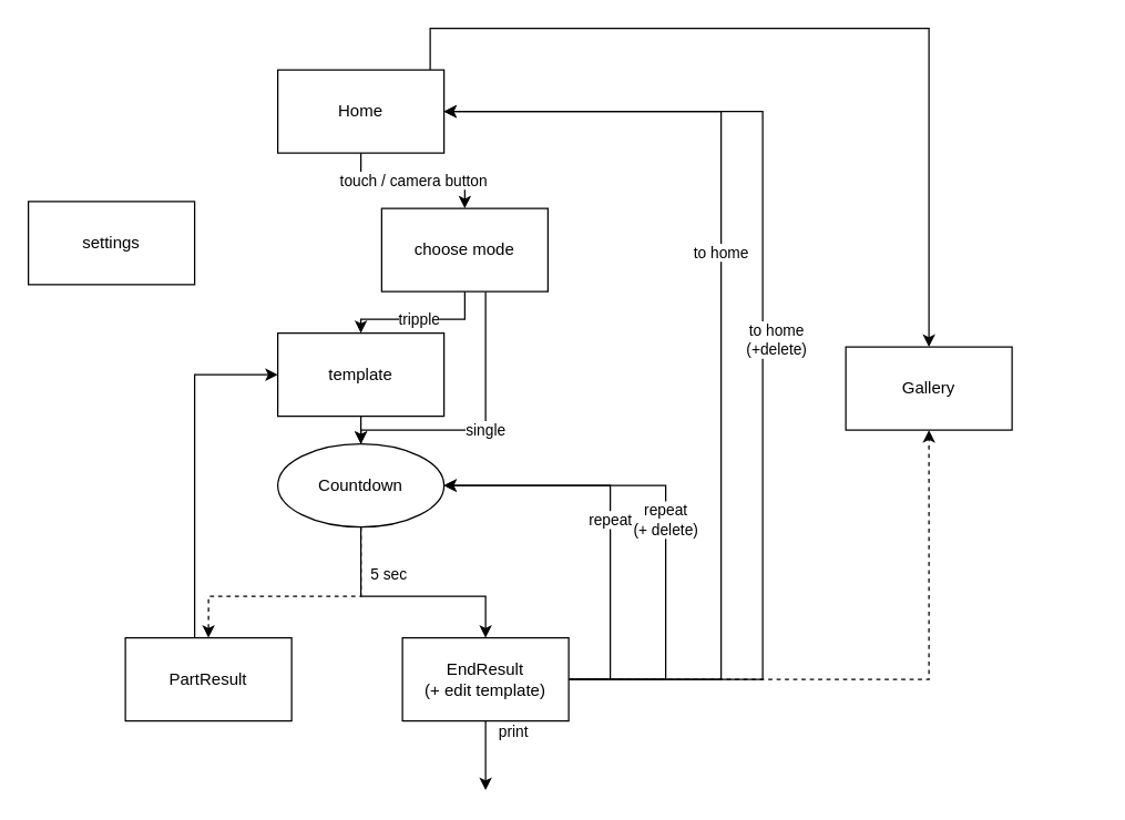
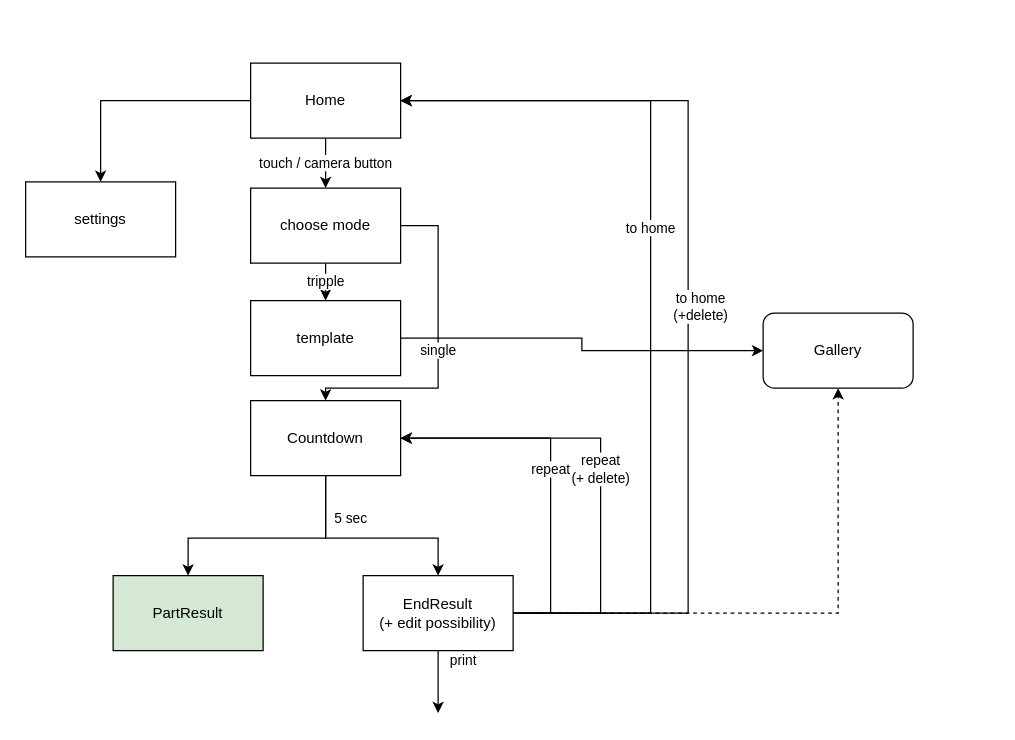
- <mxCell id="3" style="edgeStyle=orthogonalEdgeStyle;rounded=0;orthogonalLoop=1;jettySize=auto;html=1;entryX=0.5;entryY=0;entryDx=0;entryDy=0;" edge="1" parent="1" source="5" target="16"><mxGeometry relative="1" as="geometry"><Array as="points"><mxPoint x="310" y="20" /><mxPoint x="670" y="20" /></Array></mxGeometry></mxCell>
+ <mxCell id="4" style="edgeStyle=orthogonalEdgeStyle;rounded=0;orthogonalLoop=1;jettySize=auto;html=1;entryX=0.5;entryY=0;entryDx=0;entryDy=0;" edge="1" parent="1" source="5" target="20"><mxGeometry relative="1" as="geometry"><mxPoint x="170" y="140" as="targetPoint" /></mxGeometry></mxCell>
- <mxCell id="19" value="choose mode" style="rounded=0;whiteSpace=wrap;html=1;" vertex="1" parent="1"><mxGeometry x="275" y="150" width="120" height="60" as="geometry" /></mxCell>
+ <mxCell id="19" value="choose mode" style="rounded=0;whiteSpace=wrap;html=1;" vertex="1" parent="1"><mxGeometry x="200" y="150" width="120" height="60" as="geometry" /></mxCell>
- <mxCell id="16" value="Gallery" style="rounded=0;whiteSpace=wrap;html=1;" vertex="1" parent="1"><mxGeometry x="610" y="250" width="120" height="60" as="geometry" /></mxCell>
+ <mxCell id="16" value="Gallery" style="whiteSpace=wrap;html=1;rounded=1;" vertex="1" parent="1"><mxGeometry x="610" y="250" width="120" height="60" as="geometry" /></mxCell>
- <mxCell id="21" value="" style="edgeStyle=orthogonalEdgeStyle;rounded=0;orthogonalLoop=1;jettySize=auto;html=1;" edge="1" parent="1" source="22" target="8"><mxGeometry relative="1" as="geometry" /></mxCell>
+ <mxCell id="21" value="" style="edgeStyle=orthogonalEdgeStyle;rounded=0;orthogonalLoop=1;jettySize=auto;html=1;" edge="1" parent="1" source="22" target="16"><mxGeometry relative="1" as="geometry" /></mxCell>
- <mxCell id="23" style="edgeStyle=orthogonalEdgeStyle;rounded=0;orthogonalLoop=1;jettySize=auto;html=1;entryX=0;entryY=0.5;entryDx=0;entryDy=0;" edge="1" parent="1" source="24" target="22"><mxGeometry relative="1" as="geometry"><Array as="points"><mxPoint x="140" y="380" /><mxPoint x="140" y="270" /></Array></mxGeometry></mxCell>
- <mxCell id="8" value="Countdown" style="ellipse;whiteSpace=wrap;html=1;" vertex="1" parent="1"><mxGeometry x="200" y="320" width="120" height="60" as="geometry" /></mxCell>
+ <mxCell id="8" value="Countdown" style="rounded=0;whiteSpace=wrap;html=1;" vertex="1" parent="1"><mxGeometry x="200" y="320" width="120" height="60" as="geometry" /></mxCell>
- <mxCell id="7" style="edgeStyle=orthogonalEdgeStyle;rounded=0;orthogonalLoop=1;jettySize=auto;html=1;entryX=0.5;entryY=0;entryDx=0;entryDy=0;dashed=1;" edge="1" parent="1" source="8" target="24"><mxGeometry relative="1" as="geometry"><Array as="points"><mxPoint x="260" y="430" /><mxPoint x="150" y="430" /></Array></mxGeometry></mxCell>
+ <mxCell id="7" style="edgeStyle=orthogonalEdgeStyle;rounded=0;orthogonalLoop=1;jettySize=auto;html=1;entryX=0.5;entryY=0;entryDx=0;entryDy=0;" edge="1" parent="1" source="8" target="24"><mxGeometry relative="1" as="geometry"><Array as="points"><mxPoint x="260" y="430" /><mxPoint x="150" y="430" /></Array></mxGeometry></mxCell>
- <mxCell id="24" value="PartResult" style="rounded=0;whiteSpace=wrap;html=1;" vertex="1" parent="1"><mxGeometry x="90" y="460" width="120" height="60" as="geometry" /></mxCell>
+ <mxCell id="24" value="PartResult" style="rounded=0;whiteSpace=wrap;html=1;fillColor=#d5e8d4;" vertex="1" parent="1"><mxGeometry x="90" y="460" width="120" height="60" as="geometry" /></mxCell>
- <mxCell id="15" value="EndResult&lt;br&gt;(+ edit template)" style="rounded=0;whiteSpace=wrap;html=1;" vertex="1" parent="1"><mxGeometry x="290" y="460" width="120" height="60" as="geometry" /></mxCell>
+ <mxCell id="15" value="EndResult&lt;br&gt;(+ edit possibility)" style="rounded=0;whiteSpace=wrap;html=1;" vertex="1" parent="1"><mxGeometry x="290" y="460" width="120" height="60" as="geometry" /></mxCell>
